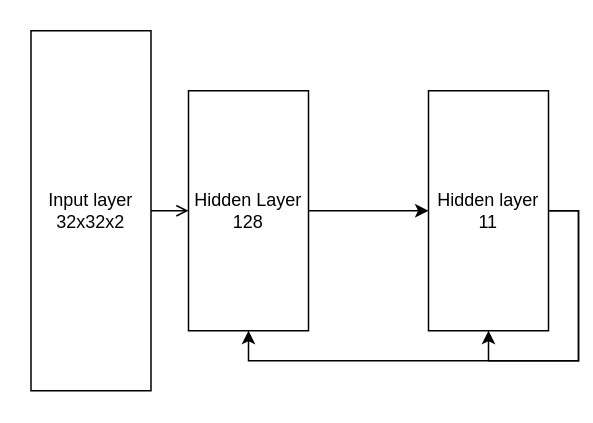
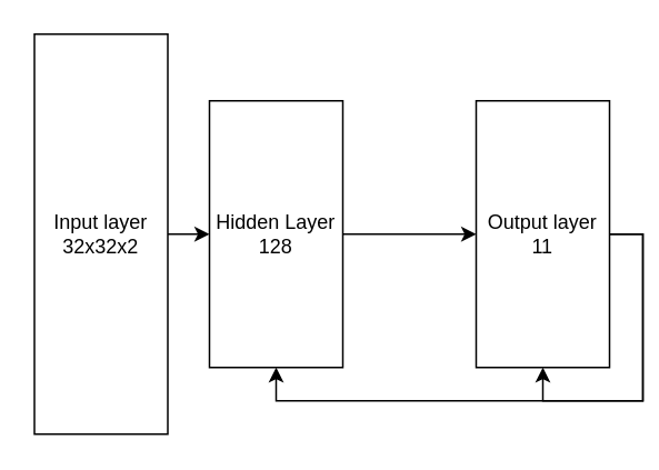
- <mxCell id="2" style="edgeStyle=orthogonalEdgeStyle;rounded=0;orthogonalLoop=1;jettySize=auto;html=1;exitX=1;exitY=0.5;exitDx=0;exitDy=0;entryX=0;entryY=0.5;entryDx=0;entryDy=0;endArrow=open;" edge="1" parent="1" source="3" target="5"><mxGeometry relative="1" as="geometry" /></mxCell>
+ <mxCell id="2" style="edgeStyle=orthogonalEdgeStyle;rounded=0;orthogonalLoop=1;jettySize=auto;html=1;exitX=1;exitY=0.5;exitDx=0;exitDy=0;entryX=0;entryY=0.5;entryDx=0;entryDy=0;" edge="1" parent="1" source="3" target="5"><mxGeometry relative="1" as="geometry" /></mxCell>
- <mxCell id="7" value="&lt;div&gt;Hidden layer&lt;/div&gt;&lt;div&gt;11&lt;/div&gt;" style="rounded=0;whiteSpace=wrap;html=1;" vertex="1" parent="1"><mxGeometry x="285" y="60" width="80" height="160" as="geometry" /></mxCell>
+ <mxCell id="7" value="&lt;div&gt;Output layer&lt;/div&gt;&lt;div&gt;11&lt;/div&gt;" style="rounded=0;whiteSpace=wrap;html=1;" vertex="1" parent="1"><mxGeometry x="285" y="60" width="80" height="160" as="geometry" /></mxCell>
